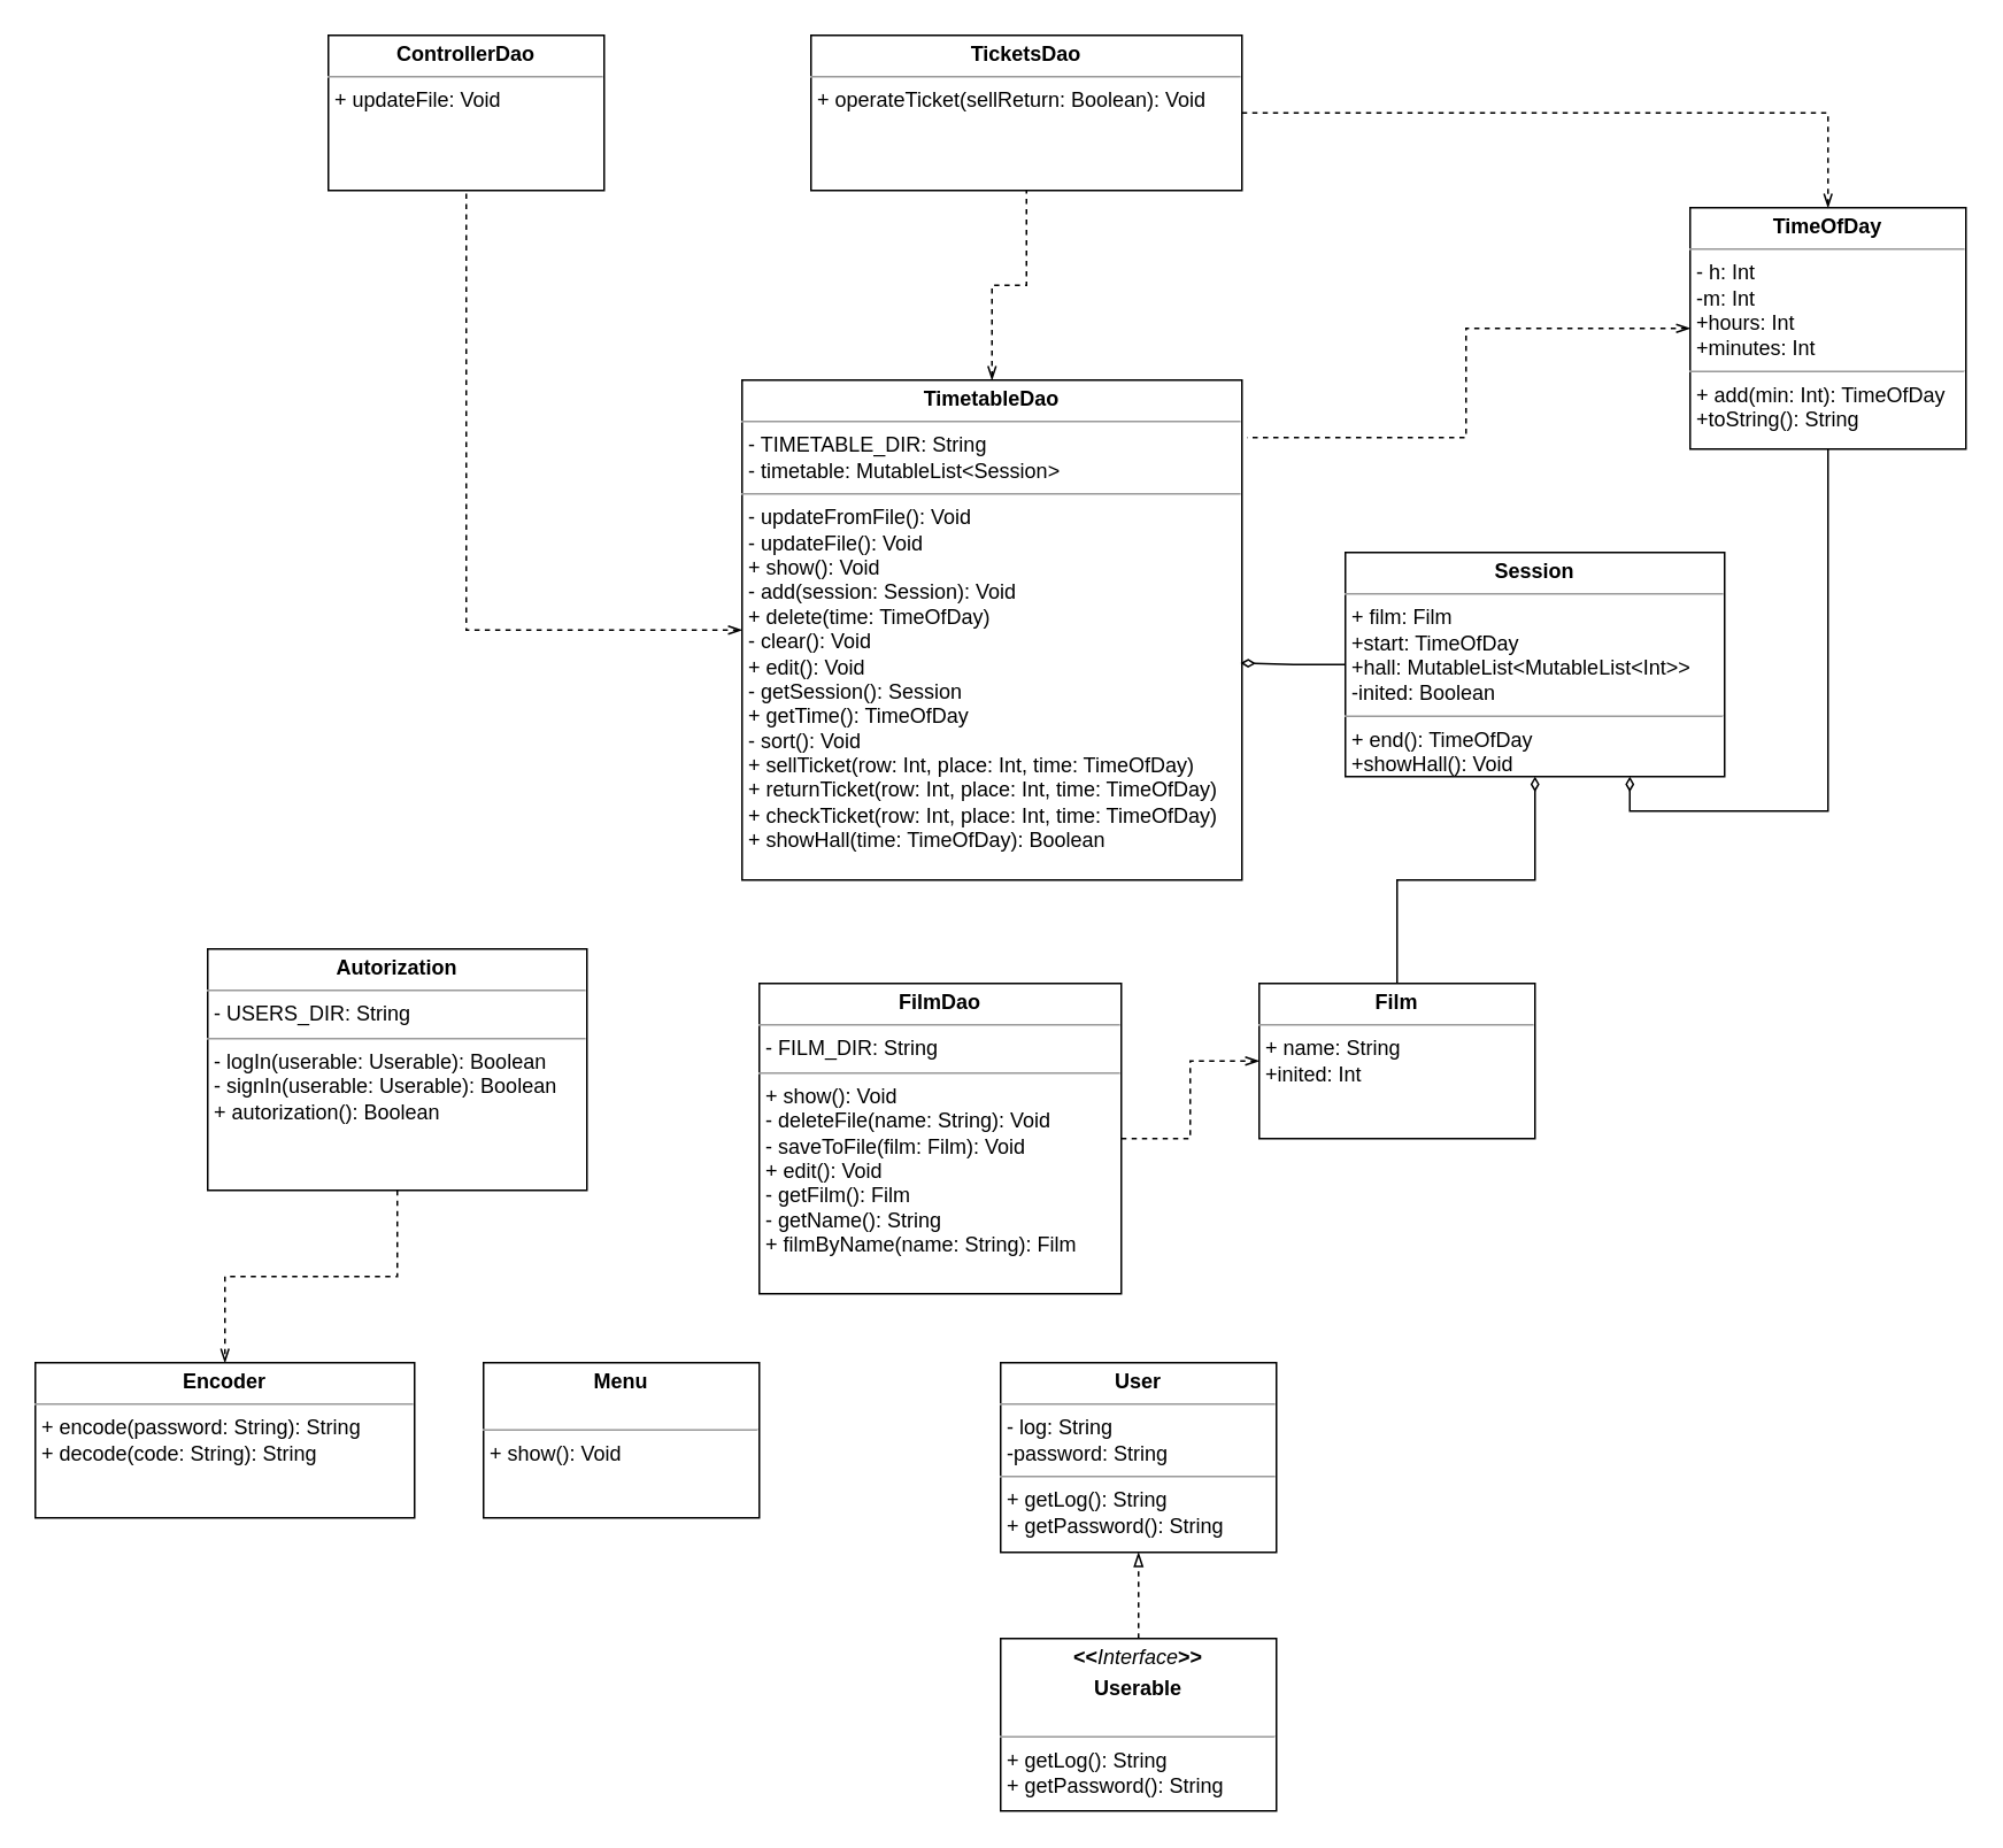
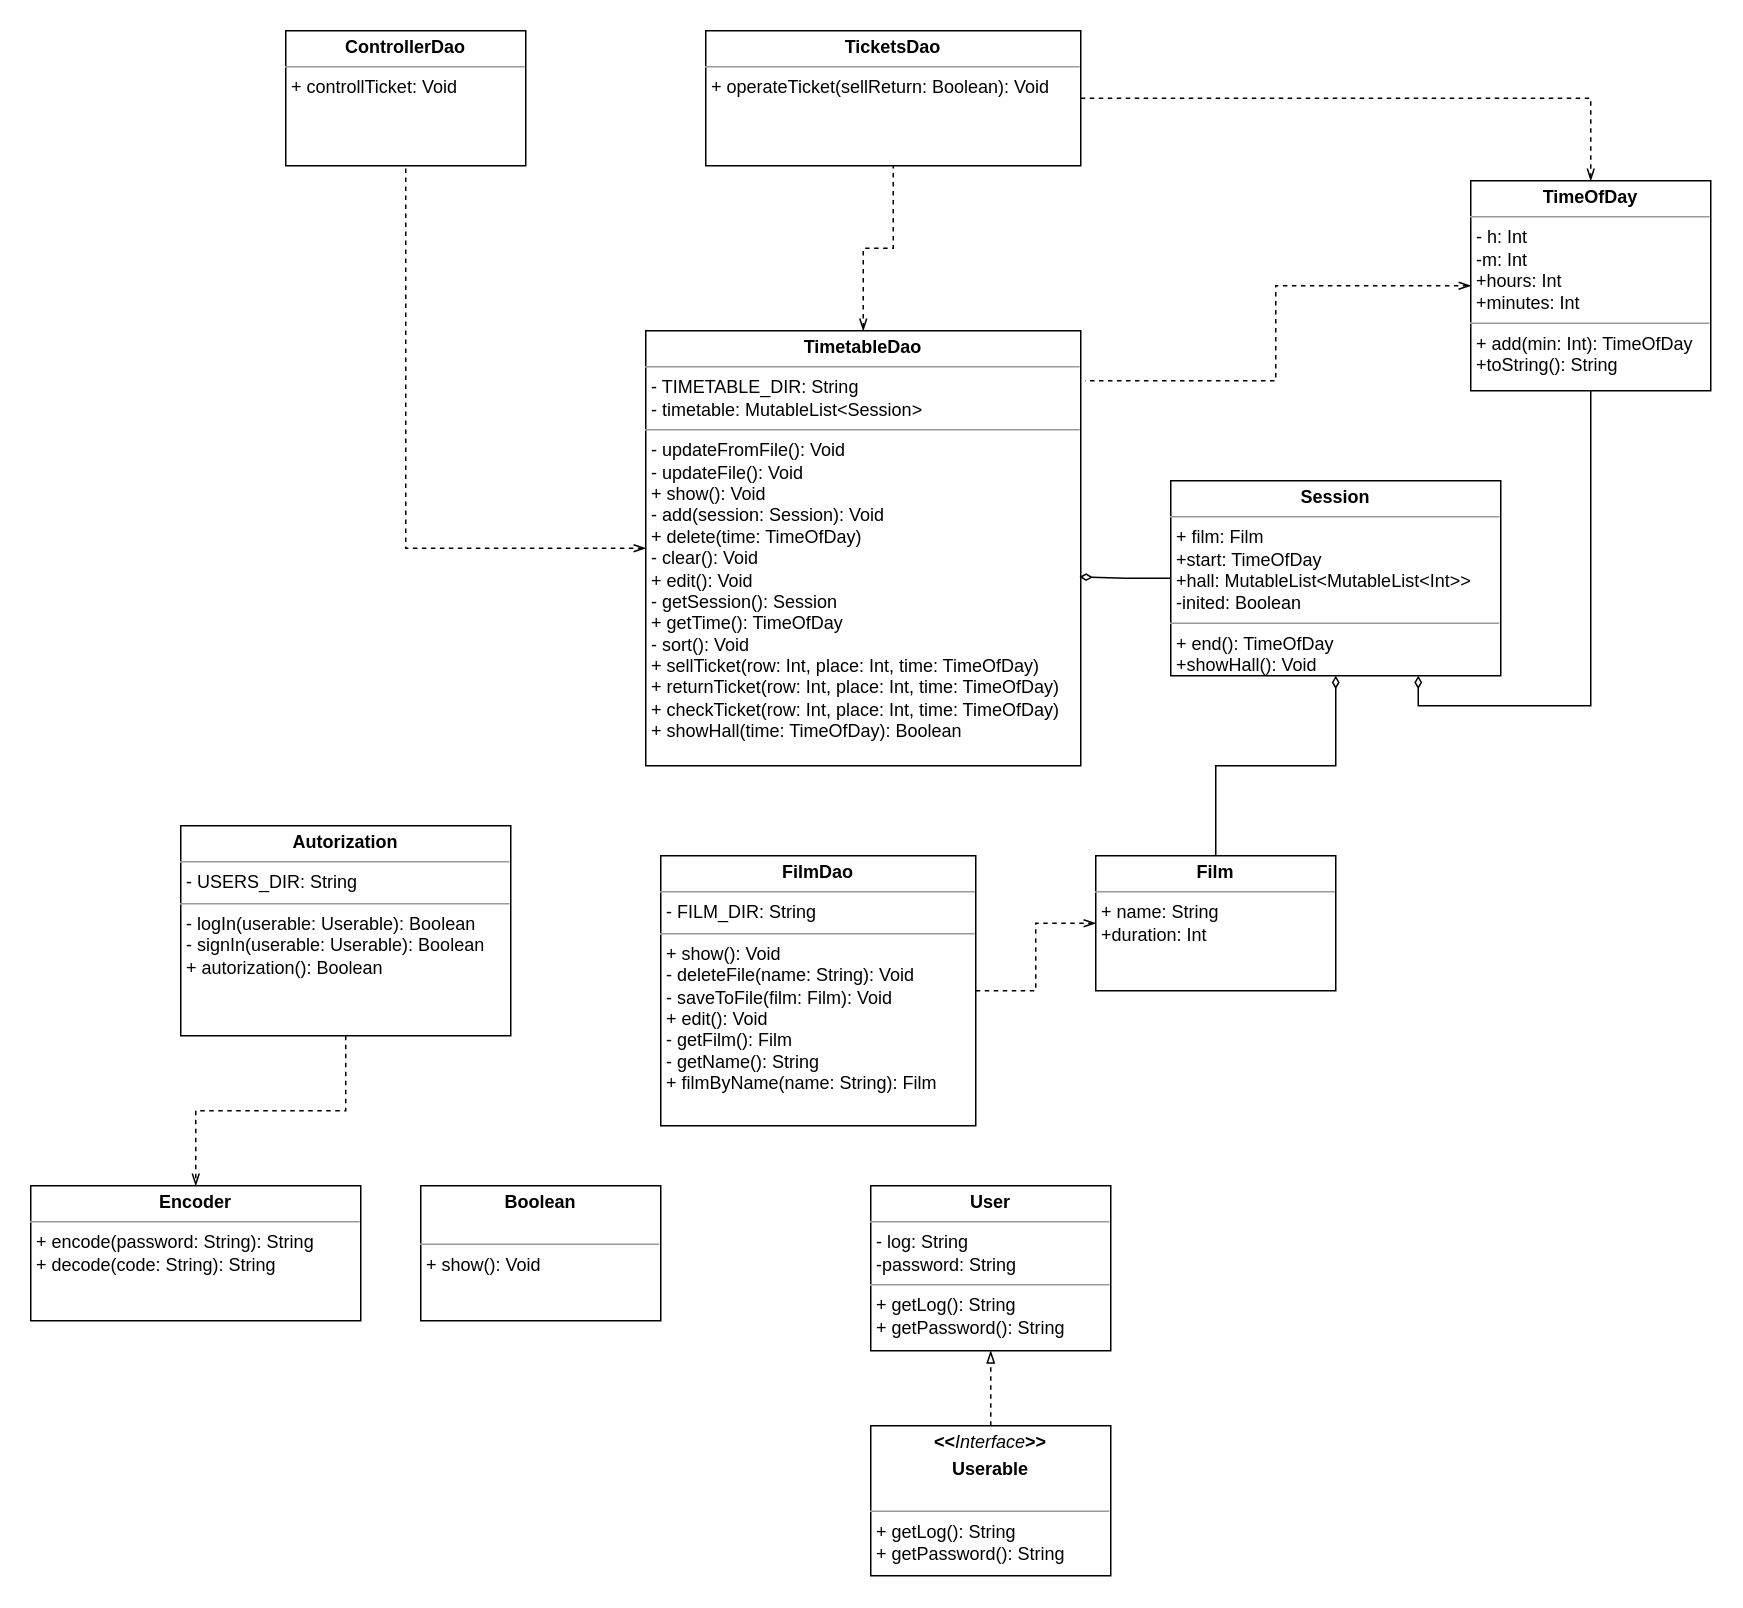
- <mxCell id="20" value="&lt;p style=&quot;margin:0px;margin-top:4px;text-align:center;&quot;&gt;&lt;b&gt;ControllerDao&lt;/b&gt;&lt;/p&gt;&lt;hr size=&quot;1&quot;&gt;&lt;p style=&quot;margin:0px;margin-left:4px;&quot;&gt;+ updateFile: Void&lt;br&gt;&lt;/p&gt;" style="verticalAlign=top;align=left;overflow=fill;fontSize=12;fontFamily=Helvetica;html=1;whiteSpace=wrap;" vertex="1" parent="1"><mxGeometry x="190" y="20" width="160" height="90" as="geometry" /></mxCell>
+ <mxCell id="20" value="&lt;p style=&quot;margin:0px;margin-top:4px;text-align:center;&quot;&gt;&lt;b&gt;ControllerDao&lt;/b&gt;&lt;/p&gt;&lt;hr size=&quot;1&quot;&gt;&lt;p style=&quot;margin:0px;margin-left:4px;&quot;&gt;+ controllTicket: Void&lt;br&gt;&lt;/p&gt;" style="verticalAlign=top;align=left;overflow=fill;fontSize=12;fontFamily=Helvetica;html=1;whiteSpace=wrap;" vertex="1" parent="1"><mxGeometry x="190" y="20" width="160" height="90" as="geometry" /></mxCell>
- <mxCell id="6" value="&lt;p style=&quot;margin:0px;margin-top:4px;text-align:center;&quot;&gt;&lt;b&gt;Film&lt;/b&gt;&lt;/p&gt;&lt;hr size=&quot;1&quot;&gt;&lt;p style=&quot;margin:0px;margin-left:4px;&quot;&gt;+ name: String&lt;/p&gt;&lt;p style=&quot;margin:0px;margin-left:4px;&quot;&gt;+inited: Int&lt;/p&gt;" style="verticalAlign=top;align=left;overflow=fill;fontSize=12;fontFamily=Helvetica;html=1;whiteSpace=wrap;" vertex="1" parent="1"><mxGeometry x="730" y="570" width="160" height="90" as="geometry" /></mxCell>
+ <mxCell id="6" value="&lt;p style=&quot;margin:0px;margin-top:4px;text-align:center;&quot;&gt;&lt;b&gt;Film&lt;/b&gt;&lt;/p&gt;&lt;hr size=&quot;1&quot;&gt;&lt;p style=&quot;margin:0px;margin-left:4px;&quot;&gt;+ name: String&lt;/p&gt;&lt;p style=&quot;margin:0px;margin-left:4px;&quot;&gt;+duration: Int&lt;/p&gt;" style="verticalAlign=top;align=left;overflow=fill;fontSize=12;fontFamily=Helvetica;html=1;whiteSpace=wrap;" vertex="1" parent="1"><mxGeometry x="730" y="570" width="160" height="90" as="geometry" /></mxCell>
- <mxCell id="5" value="&lt;p style=&quot;margin:0px;margin-top:4px;text-align:center;&quot;&gt;&lt;b&gt;Menu&lt;/b&gt;&lt;/p&gt;&lt;p style=&quot;margin:0px;margin-left:4px;&quot;&gt;&lt;br&gt;&lt;/p&gt;&lt;hr size=&quot;1&quot;&gt;&lt;p style=&quot;margin:0px;margin-left:4px;&quot;&gt;+ show(): Void&lt;/p&gt;" style="verticalAlign=top;align=left;overflow=fill;fontSize=12;fontFamily=Helvetica;html=1;whiteSpace=wrap;" vertex="1" parent="1"><mxGeometry x="280" y="790" width="160" height="90" as="geometry" /></mxCell>
+ <mxCell id="5" value="&lt;p style=&quot;margin:0px;margin-top:4px;text-align:center;&quot;&gt;&lt;b&gt;Boolean&lt;/b&gt;&lt;/p&gt;&lt;p style=&quot;margin:0px;margin-left:4px;&quot;&gt;&lt;br&gt;&lt;/p&gt;&lt;hr size=&quot;1&quot;&gt;&lt;p style=&quot;margin:0px;margin-left:4px;&quot;&gt;+ show(): Void&lt;/p&gt;" style="verticalAlign=top;align=left;overflow=fill;fontSize=12;fontFamily=Helvetica;html=1;whiteSpace=wrap;" vertex="1" parent="1"><mxGeometry x="280" y="790" width="160" height="90" as="geometry" /></mxCell>
